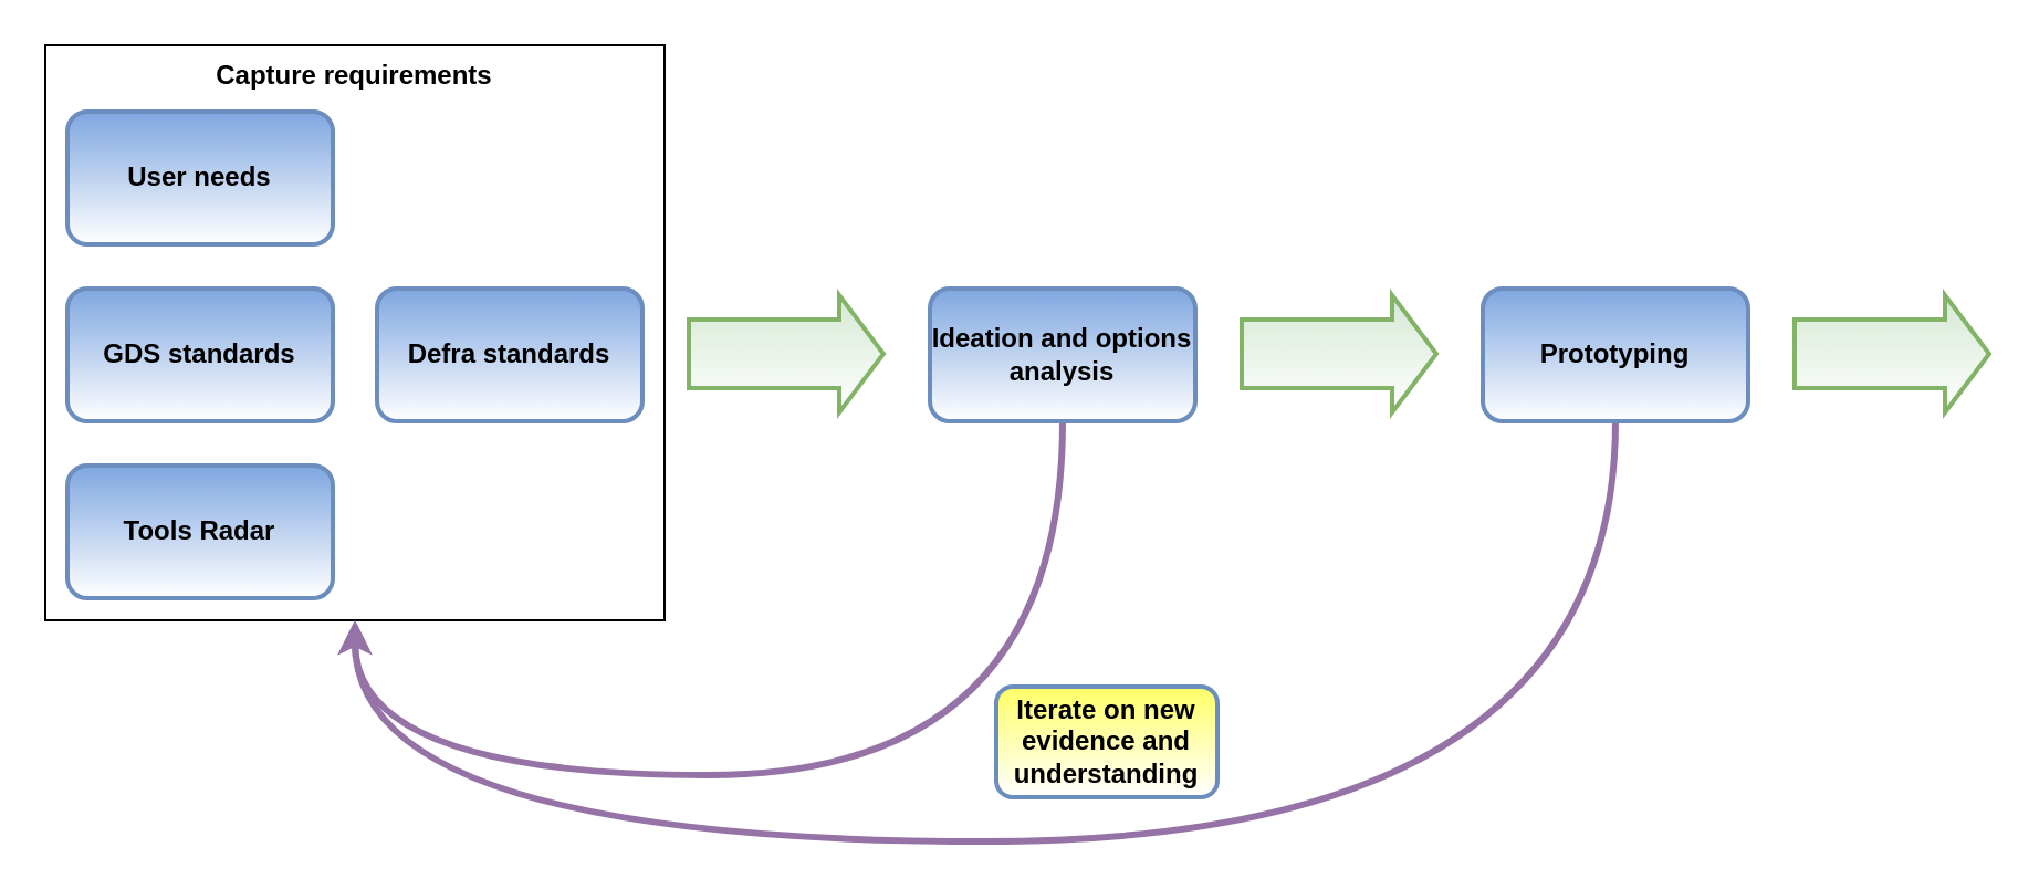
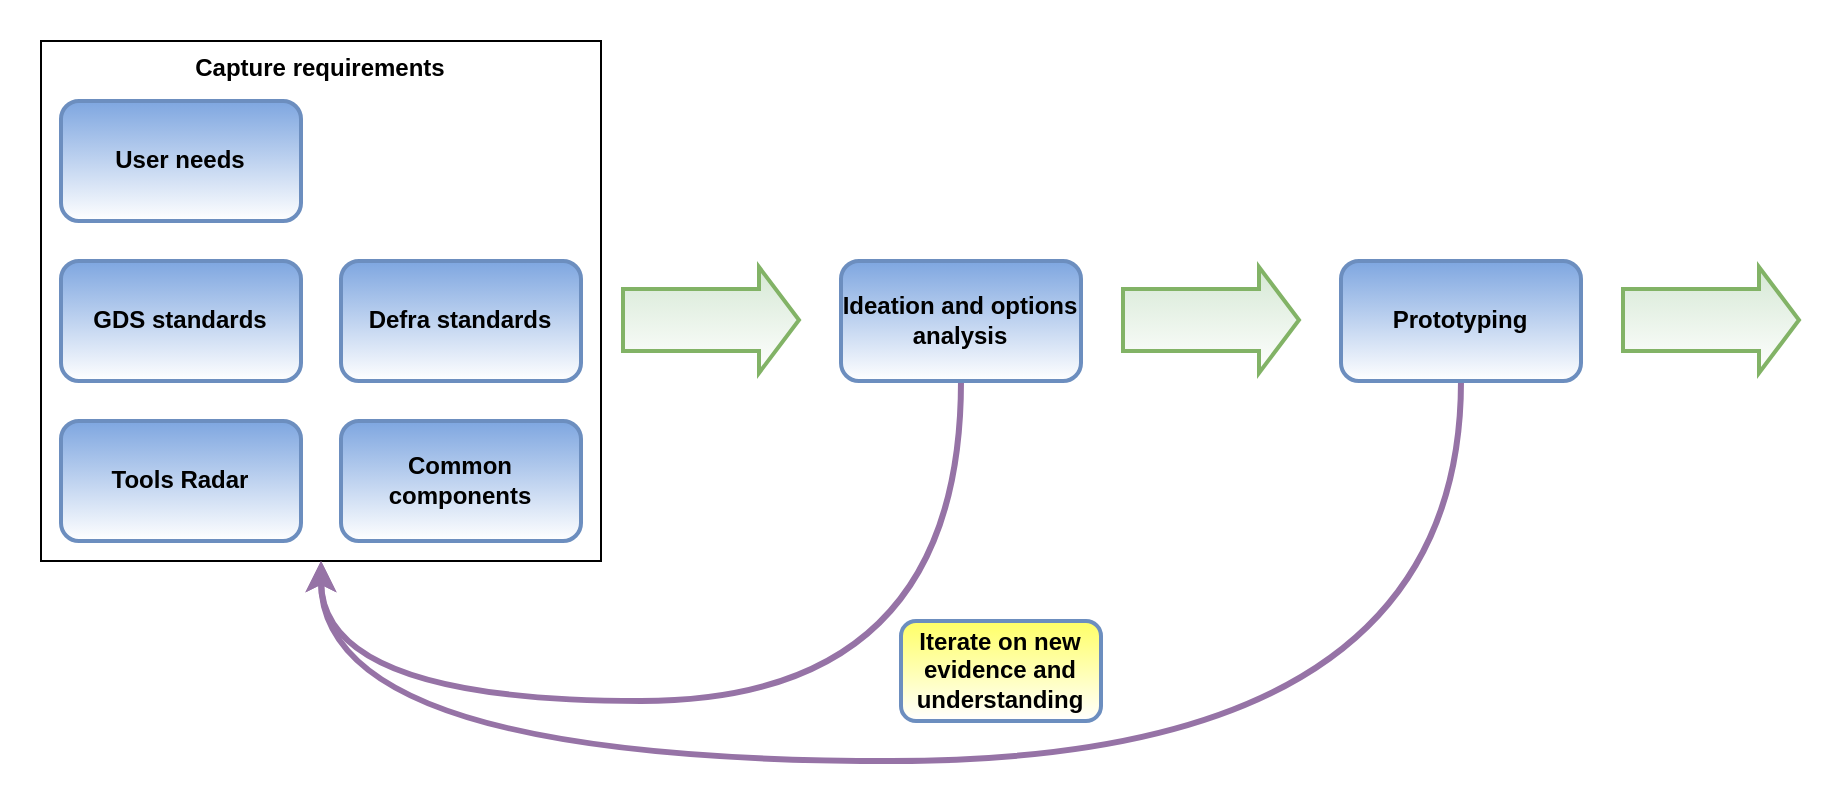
+ <mxCell id="7" value="Common components" style="rounded=1;whiteSpace=wrap;html=1;fillColor=#7EA6E0;strokeColor=#6c8ebf;gradientColor=#ffffff;strokeWidth=2;fontStyle=1" vertex="1" parent="1"><mxGeometry x="170" y="210" width="120" height="60" as="geometry" /></mxCell>
